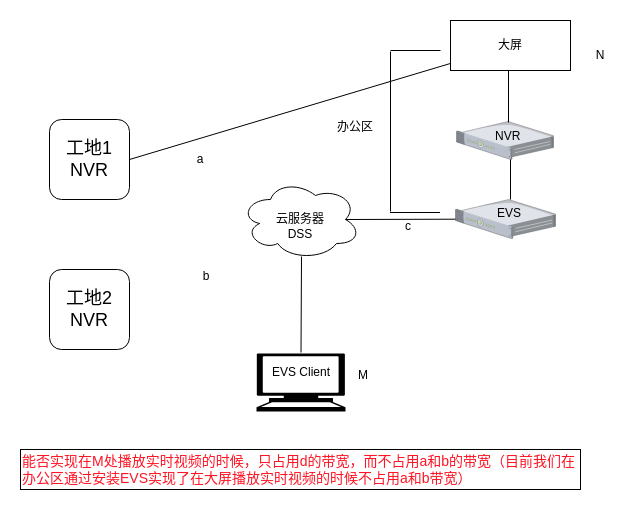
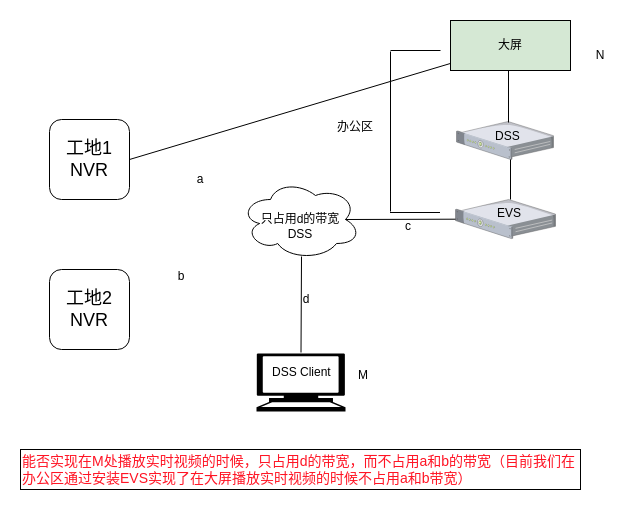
- <mxCell id="14" value="大屏" style="rounded=0;whiteSpace=wrap;html=1;" vertex="1" parent="1"><mxGeometry x="450" y="20" width="120" height="50" as="geometry" /></mxCell>
+ <mxCell id="14" value="大屏" style="rounded=0;whiteSpace=wrap;html=1;fillColor=#d5e8d4;" vertex="1" parent="1"><mxGeometry x="450" y="20" width="120" height="50" as="geometry" /></mxCell>
- <mxCell id="10" value="NVR" style="text;html=1;" vertex="1" parent="1"><mxGeometry x="493" y="122" width="60" height="30" as="geometry" /></mxCell>
+ <mxCell id="10" value="DSS" style="text;html=1;" vertex="1" parent="1"><mxGeometry x="493" y="122" width="60" height="30" as="geometry" /></mxCell>
- <mxCell id="17" value="a" style="text;html=1;strokeColor=none;fillColor=none;align=center;verticalAlign=middle;whiteSpace=wrap;rounded=0;" vertex="1" parent="1"><mxGeometry x="180" y="149" width="40" height="20" as="geometry" /></mxCell>
+ <mxCell id="17" value="a" style="text;html=1;strokeColor=none;fillColor=none;align=center;verticalAlign=middle;whiteSpace=wrap;rounded=0;" vertex="1" parent="1"><mxGeometry x="180" y="169" width="40" height="20" as="geometry" /></mxCell>
- <mxCell id="4" value="&lt;br&gt;云服务器&lt;br&gt;DSS" style="ellipse;shape=cloud;whiteSpace=wrap;html=1;" vertex="1" parent="1"><mxGeometry x="240" y="179" width="120" height="80" as="geometry" /></mxCell>
+ <mxCell id="4" value="&lt;br&gt;只占用d的带宽&lt;br&gt;DSS" style="ellipse;shape=cloud;whiteSpace=wrap;html=1;" vertex="1" parent="1"><mxGeometry x="240" y="179" width="120" height="80" as="geometry" /></mxCell>
- <mxCell id="18" value="b" style="text;html=1;strokeColor=none;fillColor=none;align=center;verticalAlign=middle;whiteSpace=wrap;rounded=0;" vertex="1" parent="1"><mxGeometry x="186" y="266" width="40" height="20" as="geometry" /></mxCell>
+ <mxCell id="18" value="b" style="text;html=1;strokeColor=none;fillColor=none;align=center;verticalAlign=middle;whiteSpace=wrap;rounded=0;" vertex="1" parent="1"><mxGeometry x="161" y="266" width="40" height="20" as="geometry" /></mxCell>
+ <mxCell id="20" value="d" style="text;html=1;strokeColor=none;fillColor=none;align=center;verticalAlign=middle;whiteSpace=wrap;rounded=0;" vertex="1" parent="1"><mxGeometry x="286" y="289" width="40" height="20" as="geometry" /></mxCell>
- <mxCell id="13" value="EVS Client" style="text;html=1;resizable=0;points=[];autosize=1;align=left;verticalAlign=top;spacingTop=-4;" vertex="1" parent="1"><mxGeometry x="270" y="362" width="70" height="20" as="geometry" /></mxCell>
+ <mxCell id="13" value="DSS Client" style="text;html=1;resizable=0;points=[];autosize=1;align=left;verticalAlign=top;spacingTop=-4;" vertex="1" parent="1"><mxGeometry x="270" y="362" width="70" height="20" as="geometry" /></mxCell>
